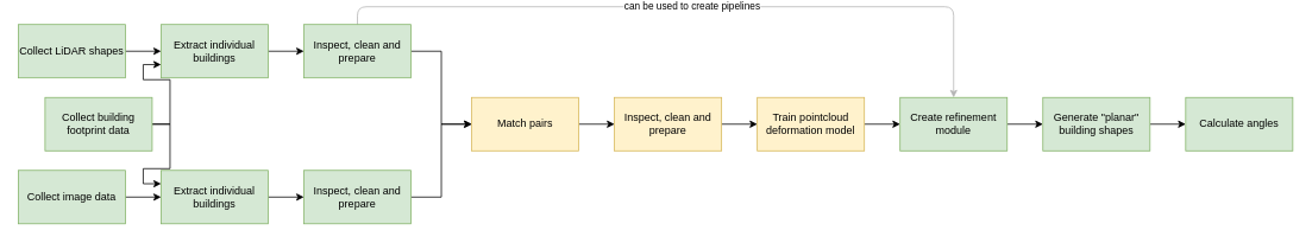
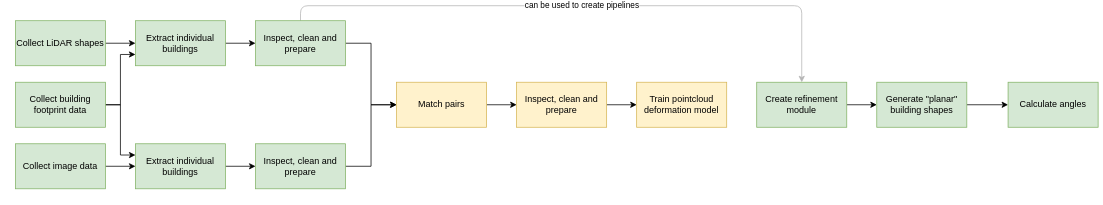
- <mxCell id="6" value="Collect building footprint data" style="rounded=0;whiteSpace=wrap;html=1;fillColor=#d5e8d4;strokeColor=#82b366;" parent="1" vertex="1"><mxGeometry x="50" y="102" width="120" height="60" as="geometry" /></mxCell>
+ <mxCell id="6" value="Collect building footprint data" style="rounded=0;whiteSpace=wrap;html=1;fillColor=#d5e8d4;strokeColor=#82b366;" parent="1" vertex="1"><mxGeometry x="20" y="102" width="120" height="60" as="geometry" /></mxCell>
- <mxCell id="20" value="" style="edgeStyle=orthogonalEdgeStyle;rounded=0;orthogonalLoop=1;jettySize=auto;html=1;" parent="1" source="21" target="23" edge="1"><mxGeometry relative="1" as="geometry" /></mxCell>
- <mxCell id="26" value="Calculate angles" style="whiteSpace=wrap;html=1;rounded=0;fillColor=#d5e8d4;strokeColor=#82b366;" parent="1" vertex="1"><mxGeometry x="1328" y="102" width="120" height="60" as="geometry" /></mxCell>
+ <mxCell id="26" value="Calculate angles" style="whiteSpace=wrap;html=1;rounded=0;fillColor=#d5e8d4;strokeColor=#82b366;" parent="1" vertex="1"><mxGeometry x="1343" y="102" width="120" height="60" as="geometry" /></mxCell>
